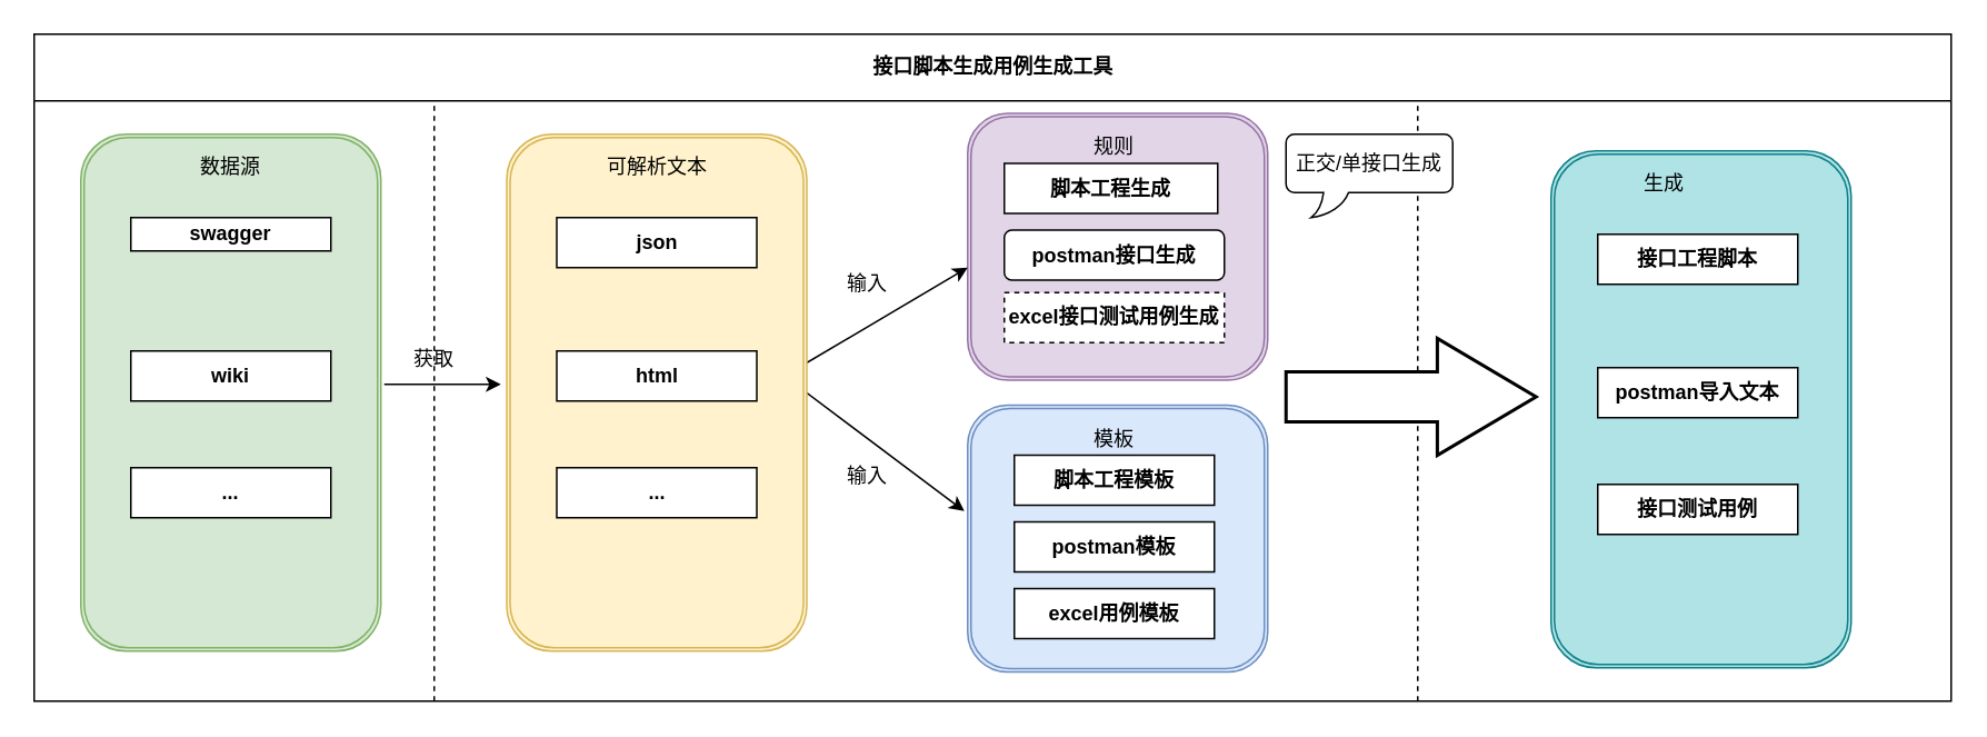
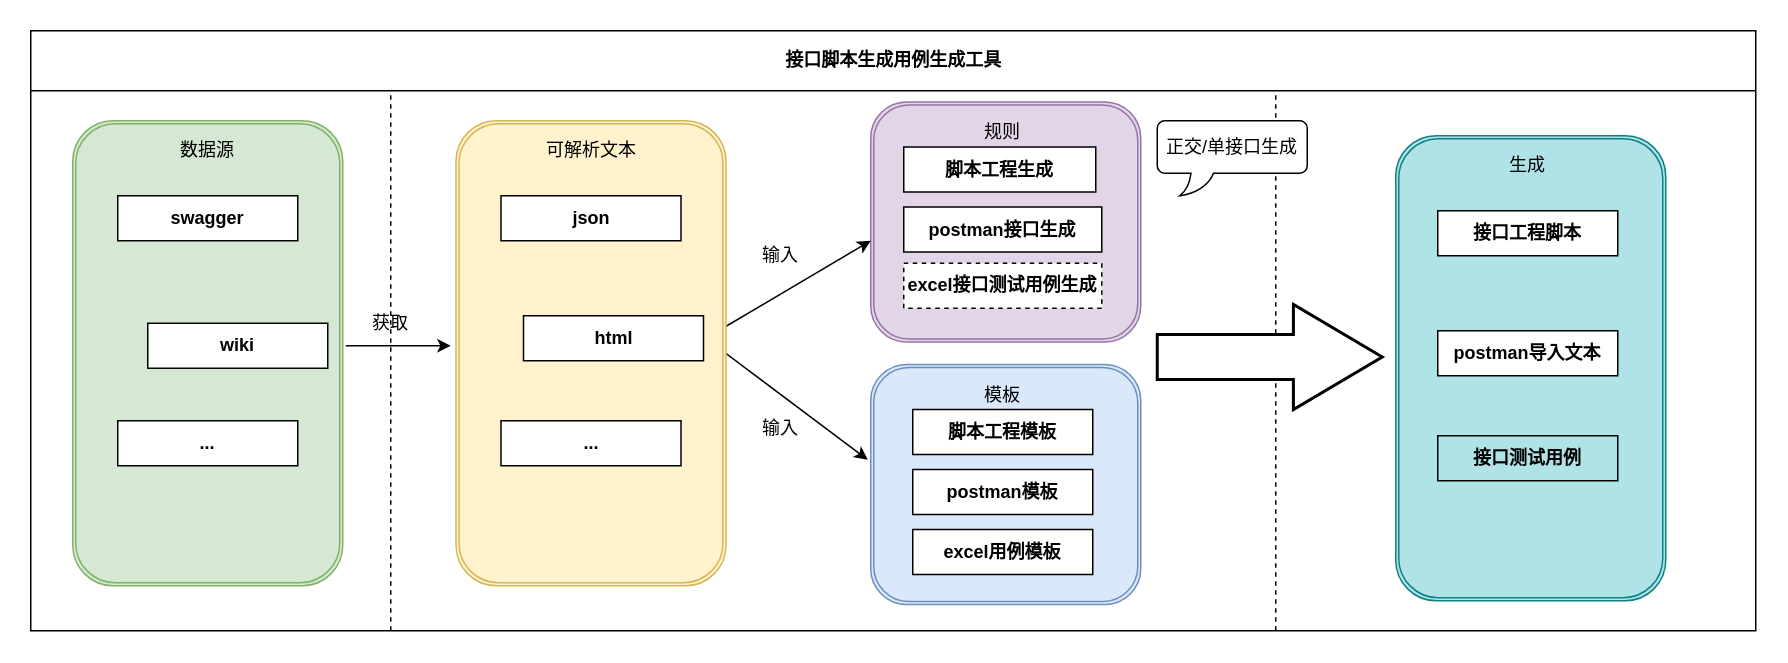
- <mxCell id="12" value="&lt;font style=&quot;vertical-align: inherit&quot;&gt;&lt;font style=&quot;vertical-align: inherit&quot;&gt;生成&lt;/font&gt;&lt;/font&gt;" style="text;html=1;strokeColor=none;fillColor=none;align=center;verticalAlign=middle;whiteSpace=wrap;rounded=0;" vertex="1" parent="2"><mxGeometry x="958" y="80" width="40" height="20" as="geometry" /></mxCell>
+ <mxCell id="12" value="&lt;font style=&quot;vertical-align: inherit&quot;&gt;&lt;font style=&quot;vertical-align: inherit&quot;&gt;生成&lt;/font&gt;&lt;/font&gt;" style="text;html=1;strokeColor=none;fillColor=none;align=center;verticalAlign=middle;whiteSpace=wrap;rounded=0;" vertex="1" parent="2"><mxGeometry x="978" y="80" width="40" height="20" as="geometry" /></mxCell>
- <mxCell id="4" value="&lt;b&gt;swagger&lt;/b&gt;" style="rounded=0;whiteSpace=wrap;html=1;" vertex="1" parent="2"><mxGeometry x="58" y="110" width="120" height="20" as="geometry" /></mxCell>
+ <mxCell id="4" value="&lt;b&gt;swagger&lt;/b&gt;" style="rounded=0;whiteSpace=wrap;html=1;" vertex="1" parent="2"><mxGeometry x="58" y="110" width="120" height="30" as="geometry" /></mxCell>
- <mxCell id="20" value="&lt;font style=&quot;vertical-align: inherit&quot;&gt;&lt;font style=&quot;vertical-align: inherit&quot;&gt;&lt;font style=&quot;vertical-align: inherit&quot;&gt;&lt;font style=&quot;vertical-align: inherit&quot;&gt;&lt;b&gt;postman接口生成&lt;/b&gt;&lt;/font&gt;&lt;/font&gt;&lt;/font&gt;&lt;/font&gt;" style="whiteSpace=wrap;html=1;rounded=1;" vertex="1" parent="2"><mxGeometry x="582" y="117.5" width="132" height="30" as="geometry" /></mxCell>
+ <mxCell id="20" value="&lt;font style=&quot;vertical-align: inherit&quot;&gt;&lt;font style=&quot;vertical-align: inherit&quot;&gt;&lt;font style=&quot;vertical-align: inherit&quot;&gt;&lt;font style=&quot;vertical-align: inherit&quot;&gt;&lt;b&gt;postman接口生成&lt;/b&gt;&lt;/font&gt;&lt;/font&gt;&lt;/font&gt;&lt;/font&gt;" style="rounded=0;whiteSpace=wrap;html=1;" vertex="1" parent="2"><mxGeometry x="582" y="117.5" width="132" height="30" as="geometry" /></mxCell>
- <mxCell id="5" value="&lt;font style=&quot;vertical-align: inherit&quot;&gt;&lt;font style=&quot;vertical-align: inherit&quot;&gt;&lt;font style=&quot;vertical-align: inherit&quot;&gt;&lt;font style=&quot;vertical-align: inherit&quot;&gt;&lt;b&gt;wiki&lt;/b&gt;&lt;/font&gt;&lt;/font&gt;&lt;/font&gt;&lt;/font&gt;" style="rounded=0;whiteSpace=wrap;html=1;" vertex="1" parent="2"><mxGeometry x="58" y="190" width="120" height="30" as="geometry" /></mxCell>
+ <mxCell id="5" value="&lt;font style=&quot;vertical-align: inherit&quot;&gt;&lt;font style=&quot;vertical-align: inherit&quot;&gt;&lt;font style=&quot;vertical-align: inherit&quot;&gt;&lt;font style=&quot;vertical-align: inherit&quot;&gt;&lt;b&gt;wiki&lt;/b&gt;&lt;/font&gt;&lt;/font&gt;&lt;/font&gt;&lt;/font&gt;" style="rounded=0;whiteSpace=wrap;html=1;" vertex="1" parent="2"><mxGeometry x="78" y="195" width="120" height="30" as="geometry" /></mxCell>
- <mxCell id="32" value="&lt;font style=&quot;vertical-align: inherit&quot;&gt;&lt;font style=&quot;vertical-align: inherit&quot;&gt;&lt;font style=&quot;vertical-align: inherit&quot;&gt;&lt;font style=&quot;vertical-align: inherit&quot;&gt;&lt;b&gt;html&lt;/b&gt;&lt;/font&gt;&lt;/font&gt;&lt;/font&gt;&lt;/font&gt;" style="rounded=0;whiteSpace=wrap;html=1;" vertex="1" parent="2"><mxGeometry x="313.5" y="190" width="120" height="30" as="geometry" /></mxCell>
+ <mxCell id="32" value="&lt;font style=&quot;vertical-align: inherit&quot;&gt;&lt;font style=&quot;vertical-align: inherit&quot;&gt;&lt;font style=&quot;vertical-align: inherit&quot;&gt;&lt;font style=&quot;vertical-align: inherit&quot;&gt;&lt;b&gt;html&lt;/b&gt;&lt;/font&gt;&lt;/font&gt;&lt;/font&gt;&lt;/font&gt;" style="rounded=0;whiteSpace=wrap;html=1;" vertex="1" parent="2"><mxGeometry x="328.5" y="190" width="120" height="30" as="geometry" /></mxCell>
- <mxCell id="11" value="&lt;font style=&quot;vertical-align: inherit&quot;&gt;&lt;font style=&quot;vertical-align: inherit&quot;&gt;&lt;font style=&quot;vertical-align: inherit&quot;&gt;&lt;font style=&quot;vertical-align: inherit&quot;&gt;&lt;b&gt;接口测试用例&lt;/b&gt;&lt;/font&gt;&lt;/font&gt;&lt;/font&gt;&lt;/font&gt;" style="rounded=0;whiteSpace=wrap;html=1;" vertex="1" parent="2"><mxGeometry x="938" y="270" width="120" height="30" as="geometry" /></mxCell>
+ <mxCell id="11" value="&lt;font style=&quot;vertical-align: inherit&quot;&gt;&lt;font style=&quot;vertical-align: inherit&quot;&gt;&lt;font style=&quot;vertical-align: inherit&quot;&gt;&lt;font style=&quot;vertical-align: inherit&quot;&gt;&lt;b&gt;接口测试用例&lt;/b&gt;&lt;/font&gt;&lt;/font&gt;&lt;/font&gt;&lt;/font&gt;" style="rounded=0;whiteSpace=wrap;html=1;fillColor=#b0e3e6;" vertex="1" parent="2"><mxGeometry x="938" y="270" width="120" height="30" as="geometry" /></mxCell>
